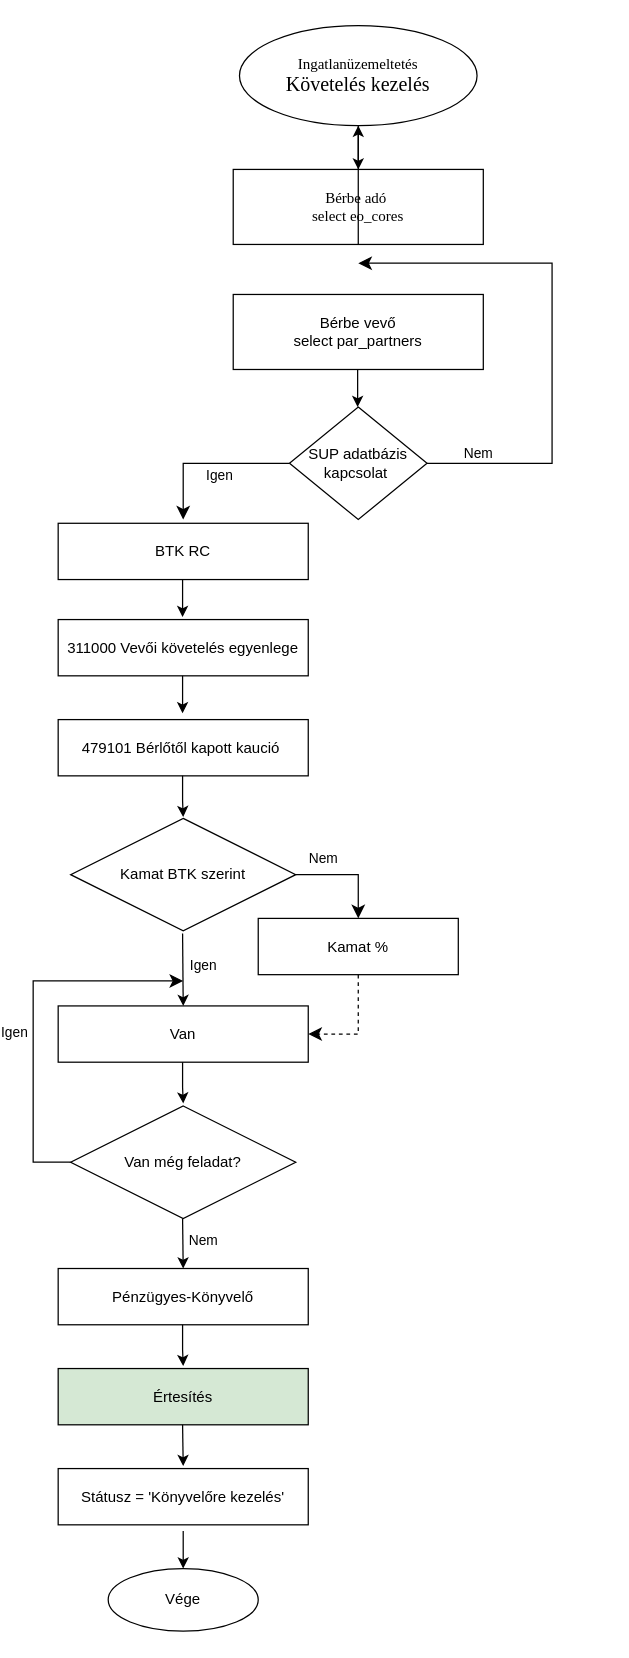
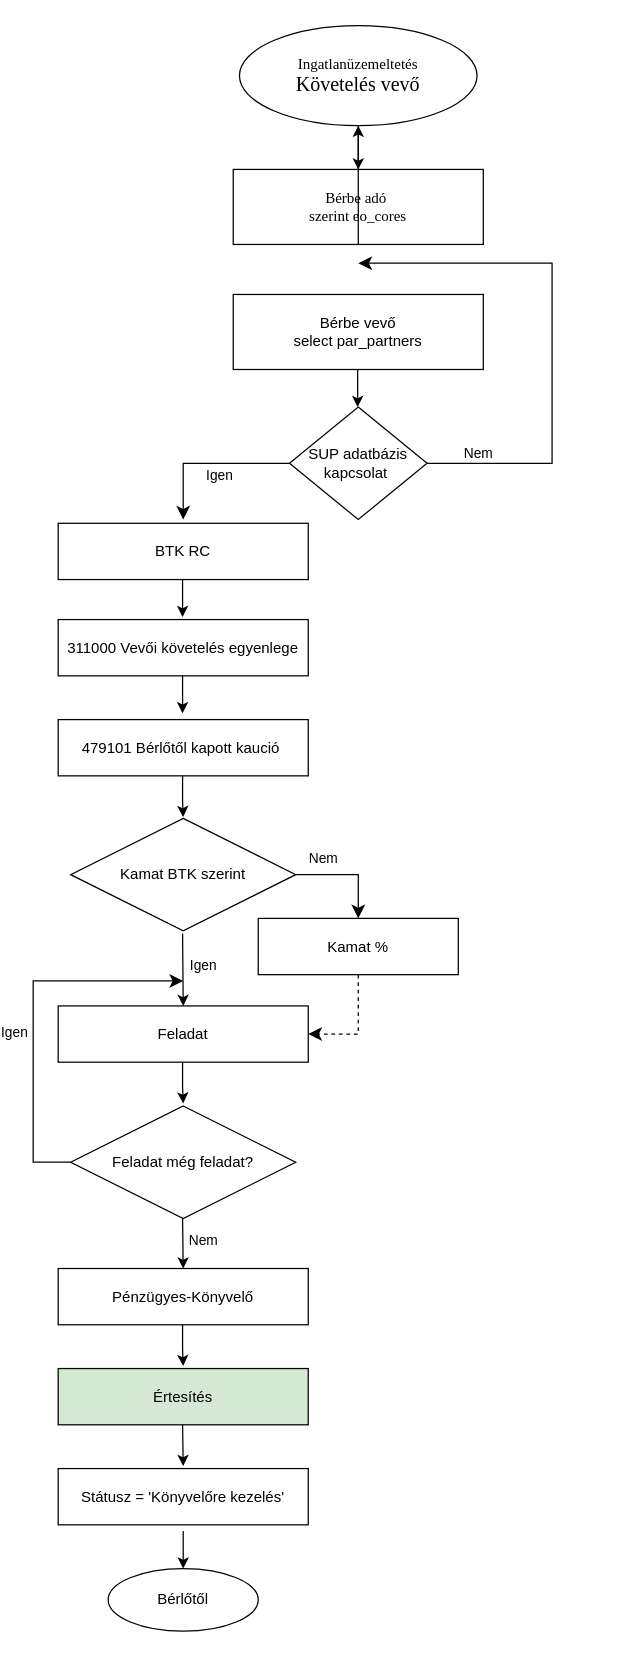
- <mxCell id="39" value="&lt;font face=&quot;Tahoma&quot;&gt;Ingatlanüzemeltetés&lt;/font&gt;&lt;div style=&quot;font-family: Verdana; font-size: 8px;&quot;&gt;&lt;font face=&quot;BtbKhpzwE4qU60kqDjoo&quot; size=&quot;3&quot;&gt;Követelés kezelés&lt;/font&gt;&lt;/div&gt;" style="ellipse;whiteSpace=wrap;html=1;" vertex="1" parent="1"><mxGeometry x="185" y="20" width="190" height="80" as="geometry" /></mxCell>
+ <mxCell id="39" value="&lt;font face=&quot;Tahoma&quot;&gt;Ingatlanüzemeltetés&lt;/font&gt;&lt;div style=&quot;font-family: Verdana; font-size: 8px;&quot;&gt;&lt;font face=&quot;BtbKhpzwE4qU60kqDjoo&quot; size=&quot;3&quot;&gt;Követelés vevő&lt;/font&gt;&lt;/div&gt;" style="ellipse;whiteSpace=wrap;html=1;" vertex="1" parent="1"><mxGeometry x="185" y="20" width="190" height="80" as="geometry" /></mxCell>
- <mxCell id="3" value="&lt;font face=&quot;Tahoma&quot;&gt;Bérbe adó&amp;nbsp;&lt;/font&gt;&lt;div&gt;&lt;font face=&quot;Tahoma&quot;&gt;select eo_cores&lt;/font&gt;&lt;/div&gt;" style="rounded=0;whiteSpace=wrap;html=1;labelBackgroundColor=none;" parent="1" vertex="1"><mxGeometry x="180" y="135" width="200" height="60" as="geometry" /></mxCell>
+ <mxCell id="3" value="&lt;font face=&quot;Tahoma&quot;&gt;Bérbe adó&amp;nbsp;&lt;/font&gt;&lt;div&gt;&lt;font face=&quot;Tahoma&quot;&gt;szerint eo_cores&lt;/font&gt;&lt;/div&gt;" style="rounded=0;whiteSpace=wrap;html=1;labelBackgroundColor=none;" parent="1" vertex="1"><mxGeometry x="180" y="135" width="200" height="60" as="geometry" /></mxCell>
- <mxCell id="22" value="Van" style="rounded=0;whiteSpace=wrap;html=1;labelBackgroundColor=none;" parent="1" vertex="1"><mxGeometry x="40" y="804" width="200" height="45" as="geometry" /></mxCell>
+ <mxCell id="22" value="Feladat" style="rounded=0;whiteSpace=wrap;html=1;labelBackgroundColor=none;" parent="1" vertex="1"><mxGeometry x="40" y="804" width="200" height="45" as="geometry" /></mxCell>
- <mxCell id="26" value="Van még feladat?" style="rhombus;whiteSpace=wrap;html=1;rounded=0;labelBackgroundColor=none;" parent="1" vertex="1"><mxGeometry x="50" y="884" width="180" height="90" as="geometry" /></mxCell>
+ <mxCell id="26" value="Feladat még feladat?" style="rhombus;whiteSpace=wrap;html=1;rounded=0;labelBackgroundColor=none;" parent="1" vertex="1"><mxGeometry x="50" y="884" width="180" height="90" as="geometry" /></mxCell>
- <mxCell id="32" value="Vége" style="ellipse;whiteSpace=wrap;html=1;labelBackgroundColor=none;" parent="1" vertex="1"><mxGeometry x="80" y="1254" width="120" height="50" as="geometry" /></mxCell>
+ <mxCell id="32" value="Bérlőtől" style="ellipse;whiteSpace=wrap;html=1;labelBackgroundColor=none;" parent="1" vertex="1"><mxGeometry x="80" y="1254" width="120" height="50" as="geometry" /></mxCell>
